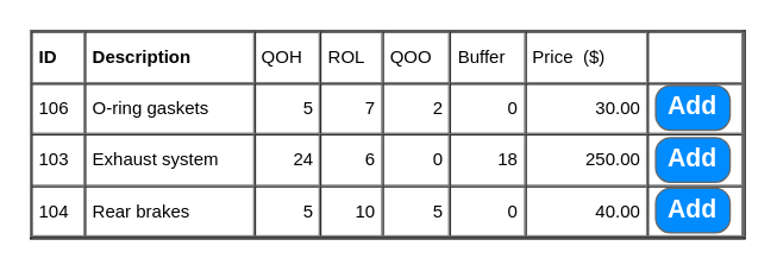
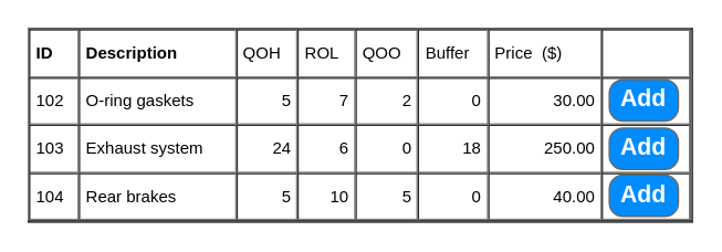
- <mxCell id="3" value="&lt;table cellpadding=&quot;4&quot; cellspacing=&quot;0&quot; border=&quot;1&quot; style=&quot;font-size: 1em ; width: 100% ; height: 100%&quot;&gt;&lt;tbody&gt;&lt;tr&gt;&lt;th&gt;ID&lt;/th&gt;&lt;th&gt;Description&lt;/th&gt;&lt;td&gt;QOH&lt;/td&gt;&lt;td&gt;ROL&lt;/td&gt;&lt;td&gt;QOO&lt;/td&gt;&lt;td&gt;Buffer&lt;/td&gt;&lt;td&gt;Price&amp;nbsp; ($)&amp;nbsp; &amp;nbsp;&lt;/td&gt;&lt;td&gt;&amp;nbsp; &amp;nbsp; &amp;nbsp; &amp;nbsp; &amp;nbsp; &amp;nbsp; &amp;nbsp;&lt;/td&gt;&lt;/tr&gt;&lt;tr&gt;&lt;td&gt;106&lt;/td&gt;&lt;td&gt;O-ring gaskets&lt;/td&gt;&lt;td style=&quot;text-align: right&quot;&gt;5&lt;/td&gt;&lt;td style=&quot;text-align: right&quot;&gt;7&lt;/td&gt;&lt;td style=&quot;text-align: right&quot;&gt;2&lt;/td&gt;&lt;td style=&quot;text-align: right&quot;&gt;0&lt;/td&gt;&lt;td style=&quot;text-align: right&quot;&gt;30.00&lt;/td&gt;&lt;td&gt;&lt;br&gt;&lt;/td&gt;&lt;/tr&gt;&lt;tr&gt;&lt;td&gt;103&lt;/td&gt;&lt;td&gt;Exhaust system&lt;/td&gt;&lt;td style=&quot;text-align: right&quot;&gt;24&lt;/td&gt;&lt;td style=&quot;text-align: right&quot;&gt;6&lt;/td&gt;&lt;td style=&quot;text-align: right&quot;&gt;0&lt;/td&gt;&lt;td style=&quot;text-align: right&quot;&gt;18&lt;/td&gt;&lt;td style=&quot;text-align: right&quot;&gt;250.00&lt;/td&gt;&lt;td&gt;&lt;br&gt;&lt;/td&gt;&lt;/tr&gt;&lt;tr&gt;&lt;td&gt;104&lt;/td&gt;&lt;td&gt;Rear brakes&lt;/td&gt;&lt;td style=&quot;text-align: right&quot;&gt;5&lt;/td&gt;&lt;td style=&quot;text-align: right&quot;&gt;10&lt;/td&gt;&lt;td style=&quot;text-align: right&quot;&gt;5&lt;/td&gt;&lt;td style=&quot;text-align: right&quot;&gt;0&lt;/td&gt;&lt;td style=&quot;text-align: right&quot;&gt;40.00&lt;/td&gt;&lt;td&gt;&lt;br&gt;&lt;/td&gt;&lt;/tr&gt;&lt;/tbody&gt;&lt;/table&gt; " style="verticalAlign=top;align=left;overflow=fill;fontSize=12;fontFamily=Helvetica;html=1;fillColor=none;" parent="1" vertex="1"><mxGeometry x="20" y="20" width="480" height="140" as="geometry" /></mxCell>
+ <mxCell id="3" value="&lt;table cellpadding=&quot;4&quot; cellspacing=&quot;0&quot; border=&quot;1&quot; style=&quot;font-size: 1em ; width: 100% ; height: 100%&quot;&gt;&lt;tbody&gt;&lt;tr&gt;&lt;th&gt;ID&lt;/th&gt;&lt;th&gt;Description&lt;/th&gt;&lt;td&gt;QOH&lt;/td&gt;&lt;td&gt;ROL&lt;/td&gt;&lt;td&gt;QOO&lt;/td&gt;&lt;td&gt;Buffer&lt;/td&gt;&lt;td&gt;Price&amp;nbsp; ($)&amp;nbsp; &amp;nbsp;&lt;/td&gt;&lt;td&gt;&amp;nbsp; &amp;nbsp; &amp;nbsp; &amp;nbsp; &amp;nbsp; &amp;nbsp; &amp;nbsp;&lt;/td&gt;&lt;/tr&gt;&lt;tr&gt;&lt;td&gt;102&lt;/td&gt;&lt;td&gt;O-ring gaskets&lt;/td&gt;&lt;td style=&quot;text-align: right&quot;&gt;5&lt;/td&gt;&lt;td style=&quot;text-align: right&quot;&gt;7&lt;/td&gt;&lt;td style=&quot;text-align: right&quot;&gt;2&lt;/td&gt;&lt;td style=&quot;text-align: right&quot;&gt;0&lt;/td&gt;&lt;td style=&quot;text-align: right&quot;&gt;30.00&lt;/td&gt;&lt;td&gt;&lt;br&gt;&lt;/td&gt;&lt;/tr&gt;&lt;tr&gt;&lt;td&gt;103&lt;/td&gt;&lt;td&gt;Exhaust system&lt;/td&gt;&lt;td style=&quot;text-align: right&quot;&gt;24&lt;/td&gt;&lt;td style=&quot;text-align: right&quot;&gt;6&lt;/td&gt;&lt;td style=&quot;text-align: right&quot;&gt;0&lt;/td&gt;&lt;td style=&quot;text-align: right&quot;&gt;18&lt;/td&gt;&lt;td style=&quot;text-align: right&quot;&gt;250.00&lt;/td&gt;&lt;td&gt;&lt;br&gt;&lt;/td&gt;&lt;/tr&gt;&lt;tr&gt;&lt;td&gt;104&lt;/td&gt;&lt;td&gt;Rear brakes&lt;/td&gt;&lt;td style=&quot;text-align: right&quot;&gt;5&lt;/td&gt;&lt;td style=&quot;text-align: right&quot;&gt;10&lt;/td&gt;&lt;td style=&quot;text-align: right&quot;&gt;5&lt;/td&gt;&lt;td style=&quot;text-align: right&quot;&gt;0&lt;/td&gt;&lt;td style=&quot;text-align: right&quot;&gt;40.00&lt;/td&gt;&lt;td&gt;&lt;br&gt;&lt;/td&gt;&lt;/tr&gt;&lt;/tbody&gt;&lt;/table&gt; " style="verticalAlign=top;align=left;overflow=fill;fontSize=12;fontFamily=Helvetica;html=1;fillColor=none;" parent="1" vertex="1"><mxGeometry x="20" y="20" width="480" height="140" as="geometry" /></mxCell>
